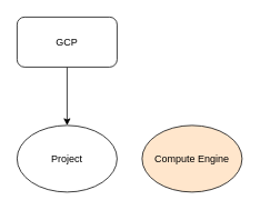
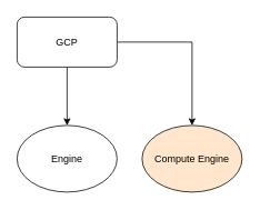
+ <mxCell id="3" value="" style="edgeStyle=orthogonalEdgeStyle;rounded=0;orthogonalLoop=1;jettySize=auto;html=1;" edge="1" parent="1" source="4" target="6"><mxGeometry relative="1" as="geometry" /></mxCell>
- <mxCell id="5" value="Project" style="ellipse;whiteSpace=wrap;html=1;rounded=1;" vertex="1" parent="1"><mxGeometry x="20" y="150" width="120" height="80" as="geometry" /></mxCell>
+ <mxCell id="5" value="Engine" style="ellipse;whiteSpace=wrap;html=1;rounded=1;" vertex="1" parent="1"><mxGeometry x="20" y="150" width="120" height="80" as="geometry" /></mxCell>
